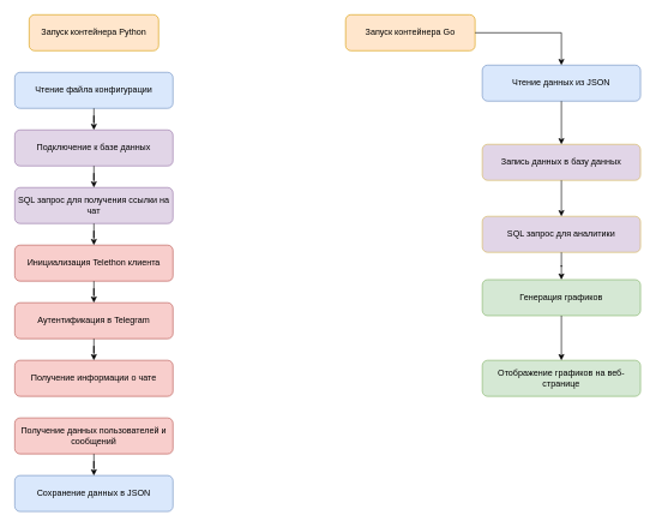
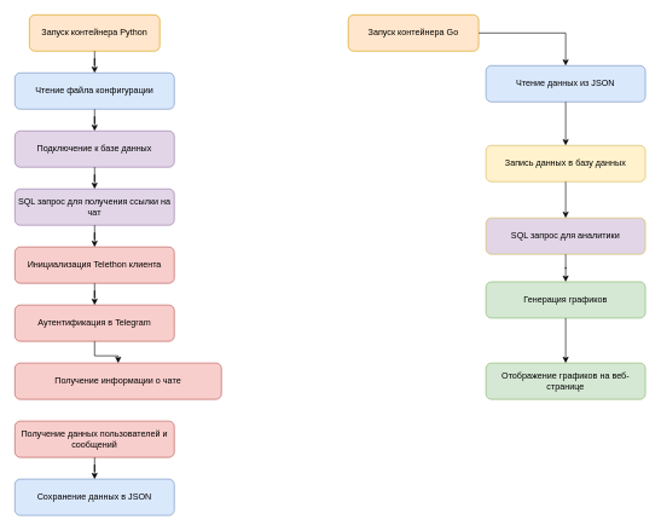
+ <mxCell id="17" style="edgeStyle=orthogonalEdgeStyle;rounded=0;orthogonalLoop=1;jettySize=auto;html=1;" edge="1" parent="1" source="2" target="3"><mxGeometry relative="1" as="geometry" /></mxCell>
- <mxCell id="13" value="Запись данных в базу данных" style="rounded=1;whiteSpace=wrap;html=1;fillColor=#e1d5e7;strokeColor=#d6b656;" vertex="1" parent="1"><mxGeometry x="670" y="200" width="220" height="50" as="geometry" /></mxCell>
+ <mxCell id="13" value="Запись данных в базу данных" style="rounded=1;whiteSpace=wrap;html=1;fillColor=#fff2cc;strokeColor=#d6b656;" vertex="1" parent="1"><mxGeometry x="670" y="200" width="220" height="50" as="geometry" /></mxCell>
- <mxCell id="8" value="Получение информации о чате" style="rounded=1;whiteSpace=wrap;html=1;fillColor=#f8cecc;strokeColor=#b85450;" vertex="1" parent="1"><mxGeometry x="20" y="500" width="220" height="50" as="geometry" /></mxCell>
+ <mxCell id="8" value="Получение информации о чате" style="rounded=1;whiteSpace=wrap;html=1;fillColor=#f8cecc;strokeColor=#b85450;" vertex="1" parent="1"><mxGeometry x="20" y="500" width="285" height="50" as="geometry" /></mxCell>
